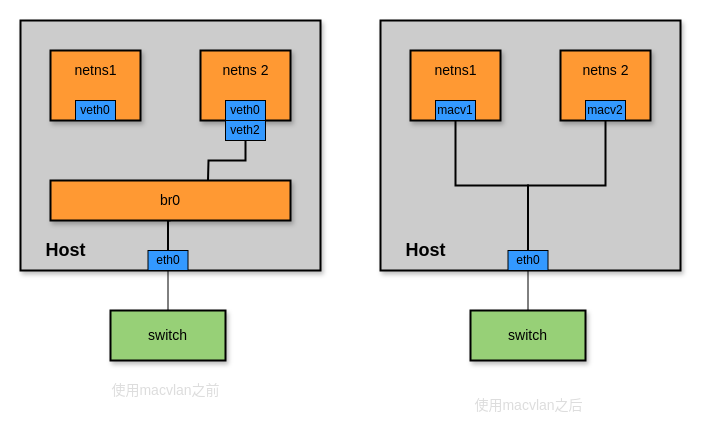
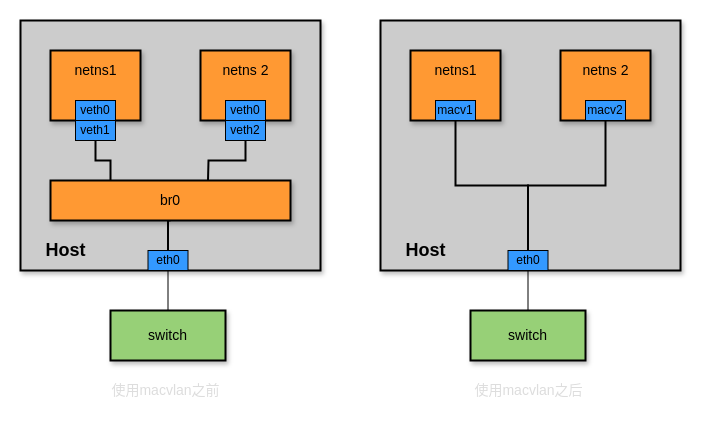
+ <mxCell id="11" value="veth1" style="rounded=0;whiteSpace=wrap;html=1;fillColor=#3399FF;" parent="1" vertex="1"><mxGeometry x="75" y="120" width="40" height="20" as="geometry" /></mxCell>
+ <mxCell id="10" style="endArrow=none;edgeStyle=orthogonalEdgeStyle;rounded=0;orthogonalLoop=1;jettySize=auto;html=1;exitX=0.5;exitY=1;exitDx=0;exitDy=0;entryX=0.25;entryY=0;entryDx=0;entryDy=0;fillColor=none;strokeWidth=2;" parent="1" source="11" target="5" edge="1"><mxGeometry relative="1" as="geometry" /></mxCell>
- <mxCell id="33" value="&lt;font style=&quot;font-size: 14px&quot;&gt;使用macvlan之后&lt;/font&gt;" style="text;html=1;align=center;verticalAlign=middle;resizable=0;points=[];autosize=1;fontColor=#dddddd;" parent="1" vertex="1"><mxGeometry x="467.5" y="395" width="120" height="20" as="geometry" /></mxCell>
+ <mxCell id="33" value="&lt;font style=&quot;font-size: 14px&quot;&gt;使用macvlan之后&lt;/font&gt;" style="text;html=1;align=center;verticalAlign=middle;resizable=0;points=[];autosize=1;fontColor=#dddddd;" parent="1" vertex="1"><mxGeometry x="467.5" y="380" width="120" height="20" as="geometry" /></mxCell>
